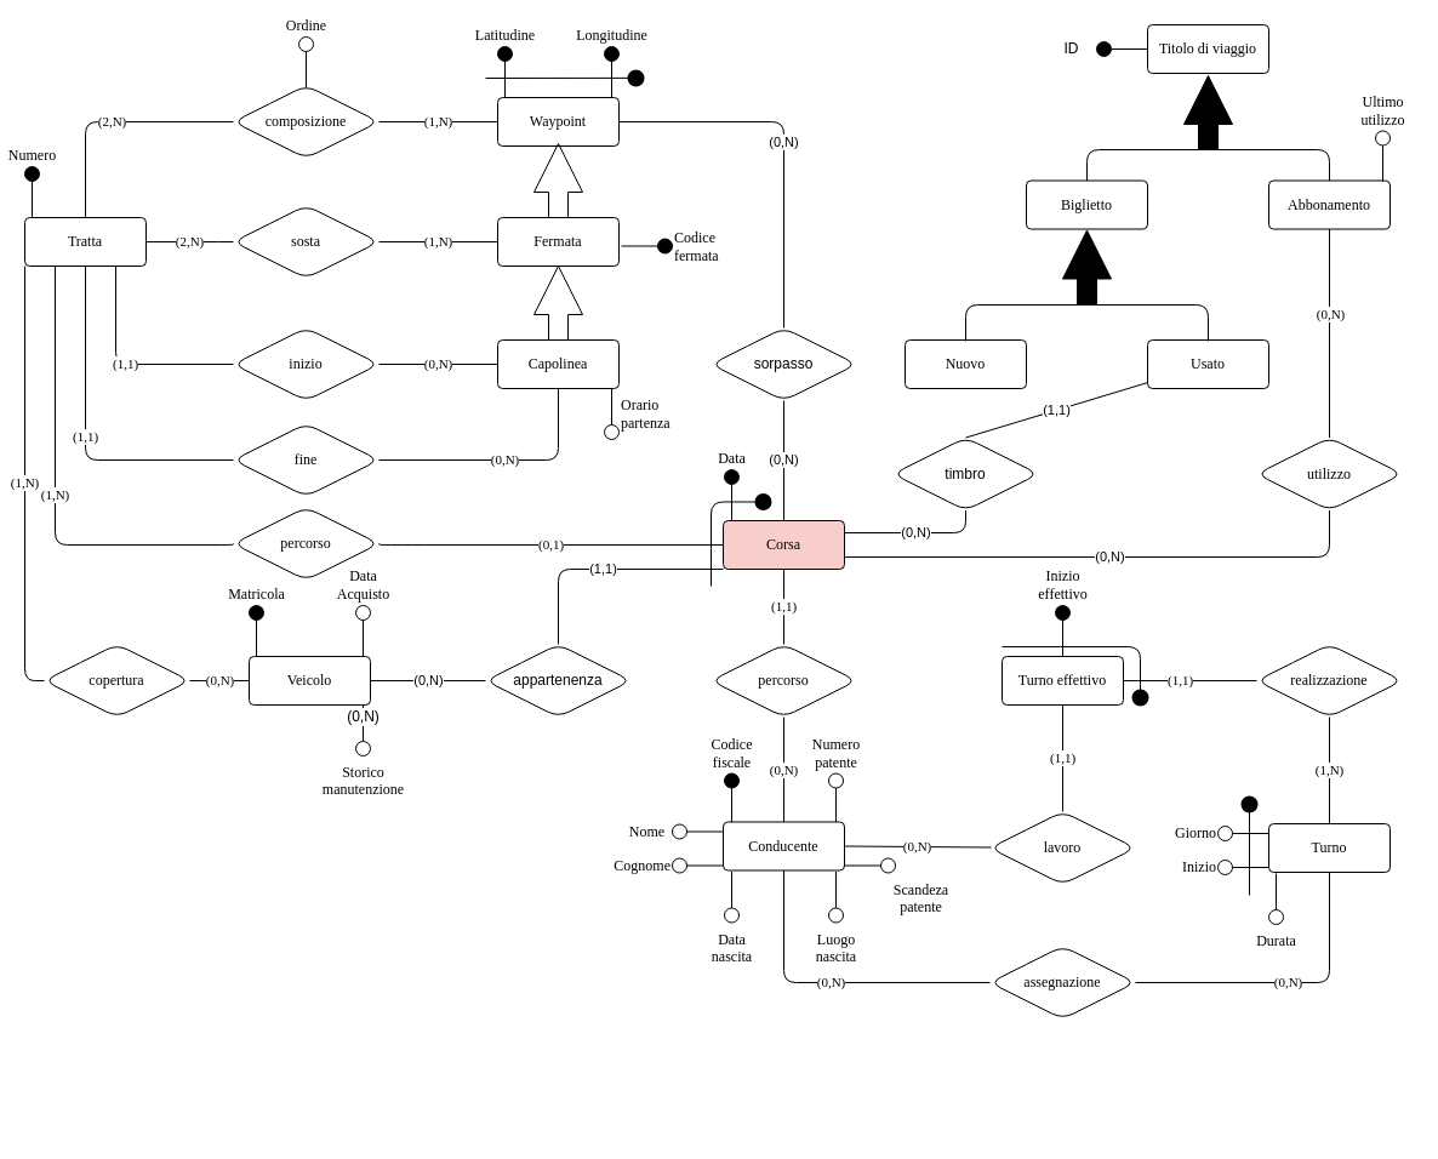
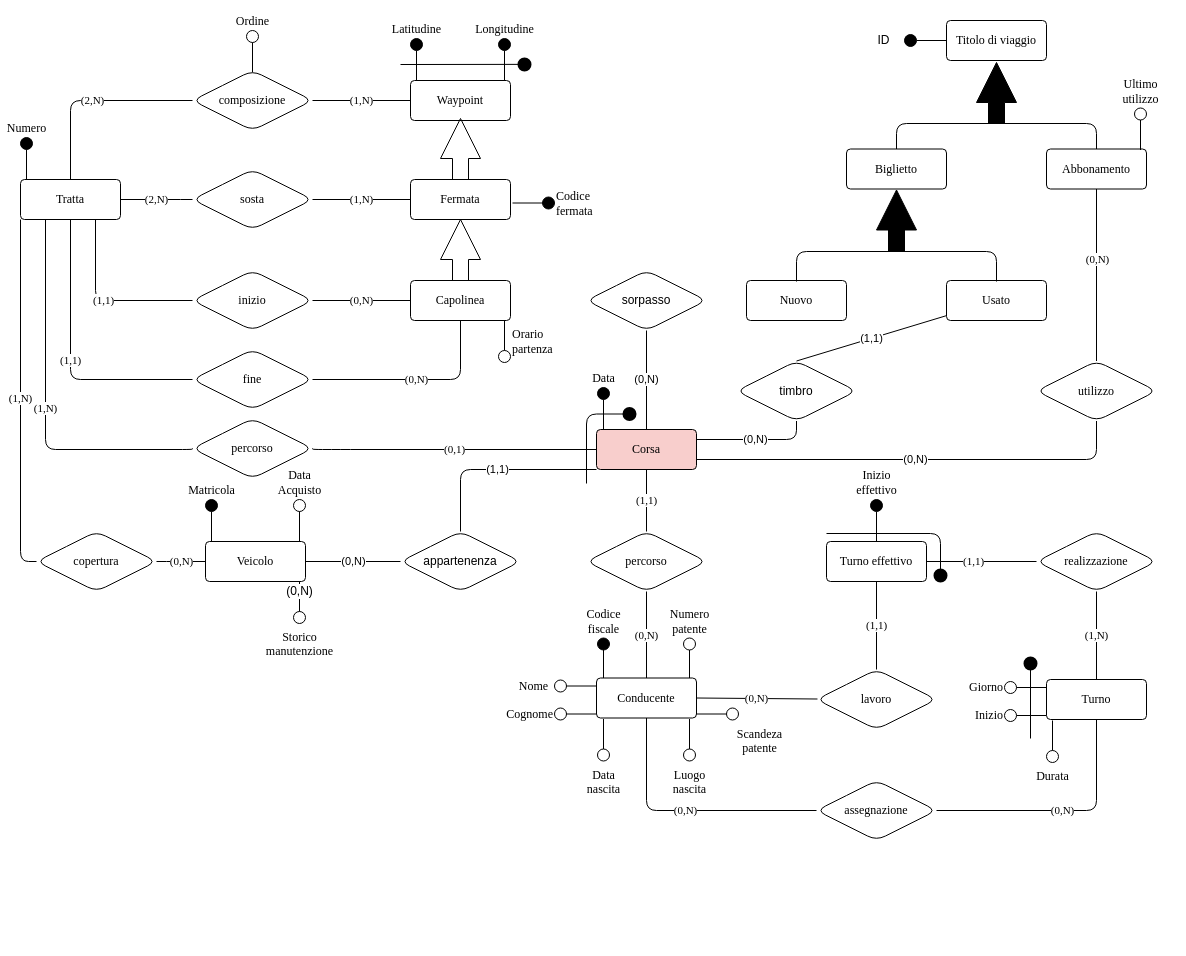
- <mxCell id="74" value="(0,N)" style="endArrow=none;html=1;exitX=1;exitY=0.5;exitDx=0;exitDy=0;entryX=0.5;entryY=0;entryDx=0;entryDy=0;edgeStyle=elbowEdgeStyle;" parent="1" source="9" target="72" edge="1"><mxGeometry relative="1" as="geometry"><mxPoint x="256" y="310" as="sourcePoint" /><mxPoint x="416" y="310" as="targetPoint" /><Array as="points"><mxPoint x="646" y="200" /></Array></mxGeometry></mxCell>
